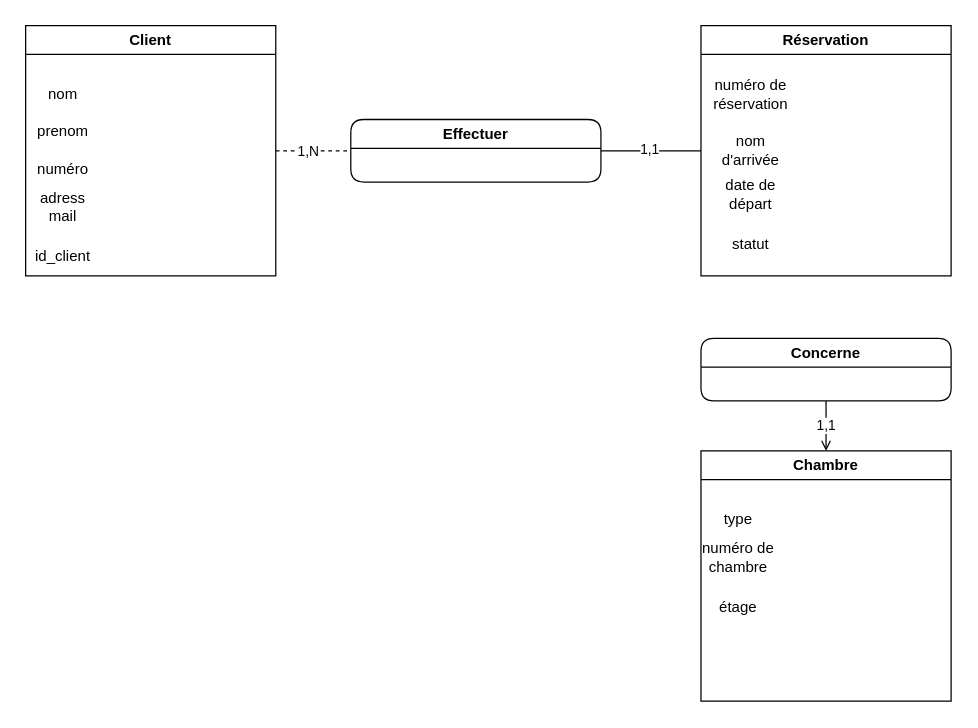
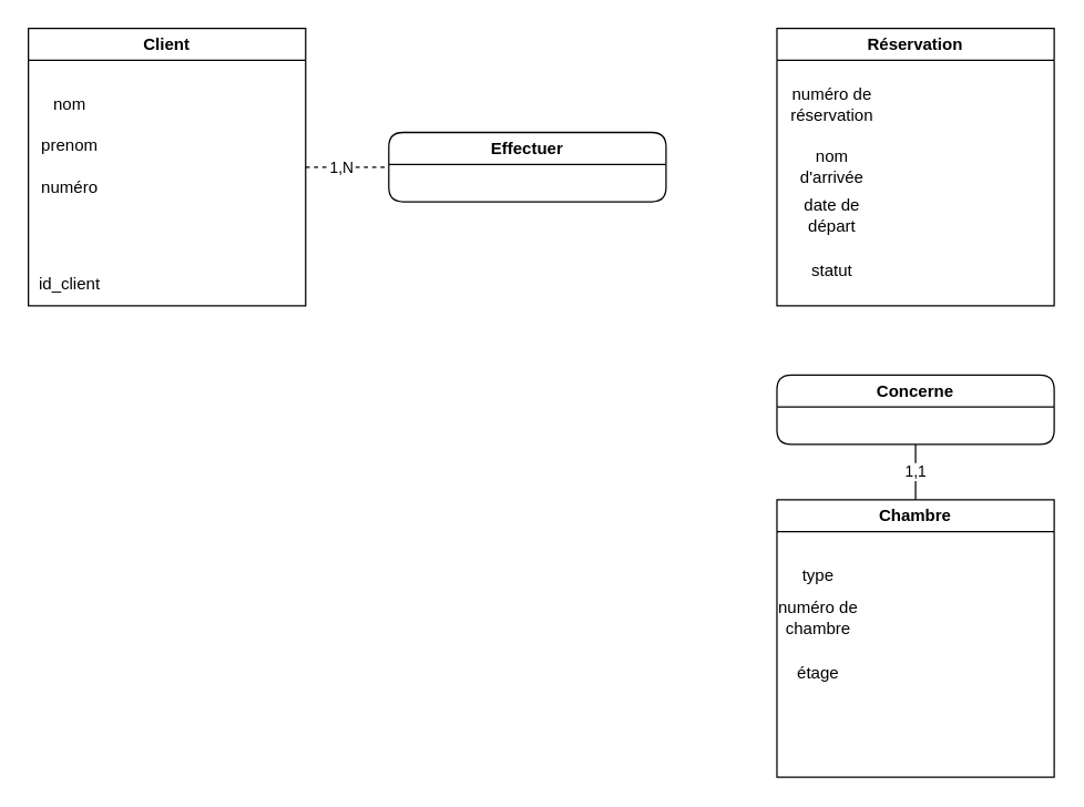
- <mxCell id="19" style="edgeStyle=orthogonalEdgeStyle;rounded=0;orthogonalLoop=1;jettySize=auto;html=1;exitX=1;exitY=0.5;exitDx=0;exitDy=0;entryX=0;entryY=0.5;entryDx=0;entryDy=0;endArrow=none;startFill=0;" edge="1" parent="1" source="21" target="10"><mxGeometry relative="1" as="geometry" /></mxCell>
- <mxCell id="20" value="1,1" style="edgeLabel;html=1;align=center;verticalAlign=middle;resizable=0;points=[];" vertex="1" connectable="0" parent="19"><mxGeometry x="-0.039" y="2" relative="1" as="geometry"><mxPoint as="offset" /></mxGeometry></mxCell>
- <mxCell id="8" value="adress mail" style="text;html=1;align=center;verticalAlign=middle;whiteSpace=wrap;rounded=0;" vertex="1" parent="4"><mxGeometry y="130" width="60" height="30" as="geometry" /></mxCell>
- <mxCell id="22" style="edgeStyle=orthogonalEdgeStyle;rounded=0;orthogonalLoop=1;jettySize=auto;html=1;exitX=0.5;exitY=1;exitDx=0;exitDy=0;entryX=0.5;entryY=0;entryDx=0;entryDy=0;endArrow=open;startFill=0;" edge="1" parent="1" source="24" target="15"><mxGeometry relative="1" as="geometry" /></mxCell>
+ <mxCell id="22" style="edgeStyle=orthogonalEdgeStyle;rounded=0;orthogonalLoop=1;jettySize=auto;html=1;exitX=0.5;exitY=1;exitDx=0;exitDy=0;entryX=0.5;entryY=0;entryDx=0;entryDy=0;endArrow=none;startFill=0;" edge="1" parent="1" source="24" target="15"><mxGeometry relative="1" as="geometry" /></mxCell>
